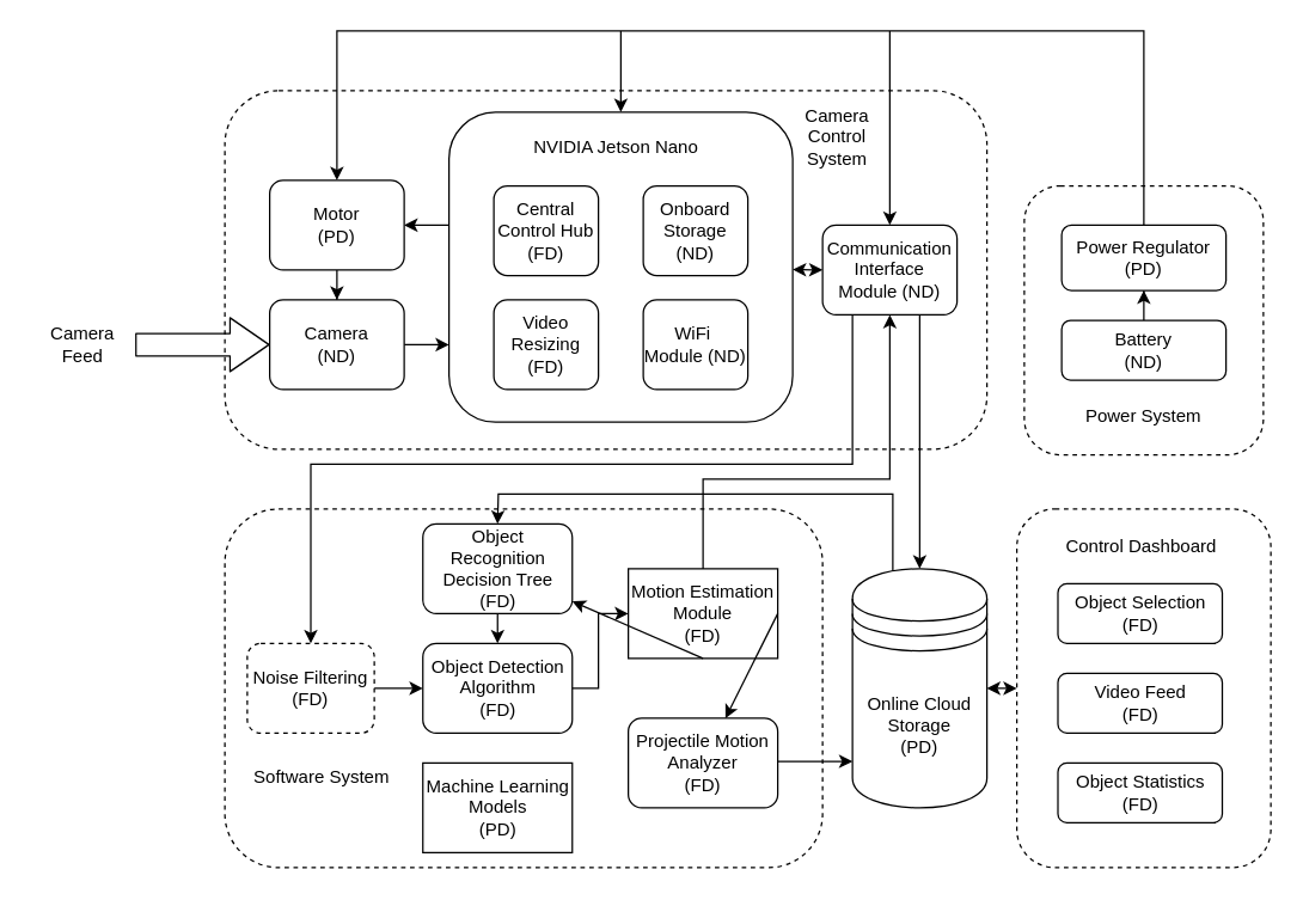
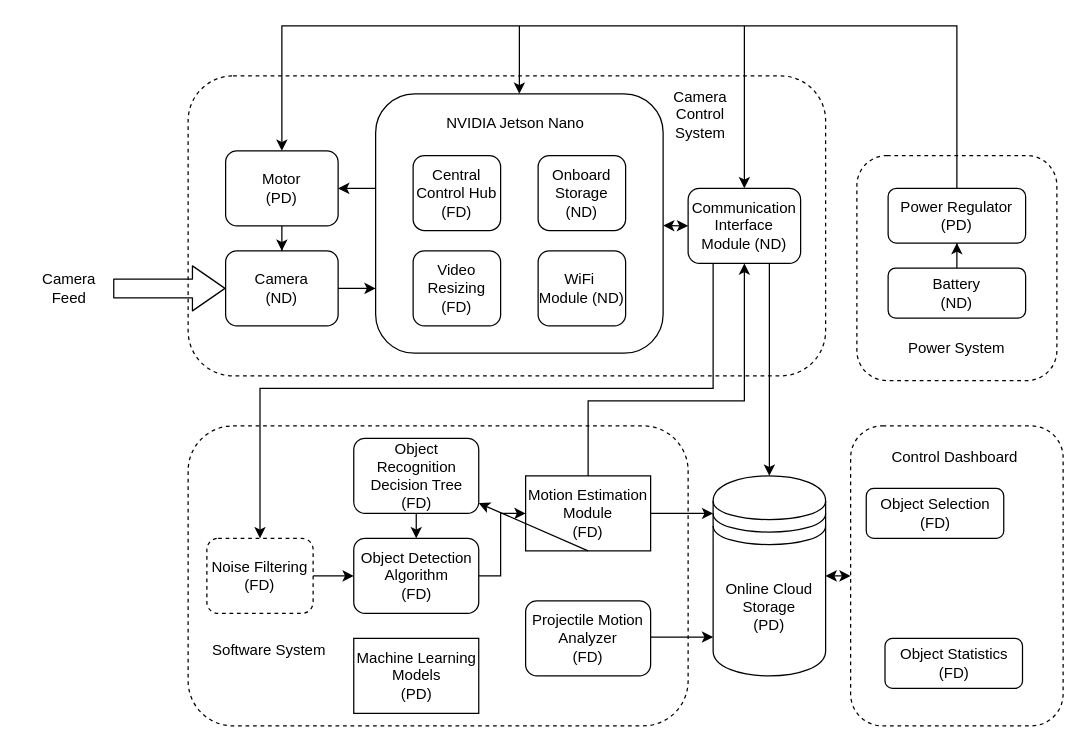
- <mxCell id="43" value="" style="endArrow=classic;html=1;entryX=0.5;entryY=0;entryDx=0;entryDy=0;rounded=0;exitX=0.3;exitY=0.019;exitDx=0;exitDy=0;exitPerimeter=0;" parent="1" source="44" target="23" edge="1"><mxGeometry width="50" height="50" relative="1" as="geometry"><mxPoint x="610" y="370" as="sourcePoint" /><mxPoint x="550" y="350" as="targetPoint" /><Array as="points"><mxPoint x="597" y="330" /><mxPoint x="333" y="330" /></Array></mxGeometry></mxCell>
- <mxCell id="27" value="&lt;div&gt;Object Selection&lt;/div&gt;&lt;div&gt;(FD)&lt;br&gt;&lt;/div&gt;" style="rounded=1;whiteSpace=wrap;html=1;" parent="1" vertex="1"><mxGeometry x="707.5" y="390" width="110" height="40" as="geometry" /></mxCell>
+ <mxCell id="27" value="&lt;div&gt;Object Selection&lt;/div&gt;&lt;div&gt;(FD)&lt;br&gt;&lt;/div&gt;" style="rounded=1;whiteSpace=wrap;html=1;" parent="1" vertex="1"><mxGeometry x="692.5" y="390" width="110" height="40" as="geometry" /></mxCell>
- <mxCell id="45" value="" style="endArrow=classic;html=1;exitX=1;exitY=0.5;exitDx=0;exitDy=0;" parent="1" source="38" target="39" edge="1"><mxGeometry width="50" height="50" relative="1" as="geometry"><mxPoint x="500" y="400" as="sourcePoint" /><mxPoint x="550" y="350" as="targetPoint" /></mxGeometry></mxCell>
+ <mxCell id="45" value="" style="endArrow=classic;html=1;exitX=1;exitY=0.5;exitDx=0;exitDy=0;entryX=0;entryY=0.188;entryDx=0;entryDy=0;entryPerimeter=0;" parent="1" source="38" target="44" edge="1"><mxGeometry width="50" height="50" relative="1" as="geometry"><mxPoint x="500" y="400" as="sourcePoint" /><mxPoint x="550" y="350" as="targetPoint" /></mxGeometry></mxCell>
- <mxCell id="25" value="&lt;div&gt;Video Feed&lt;/div&gt;&lt;div&gt;(FD)&lt;br&gt;&lt;/div&gt;" style="rounded=1;whiteSpace=wrap;html=1;" parent="1" vertex="1"><mxGeometry x="707.5" y="450" width="110" height="40" as="geometry" /></mxCell>
